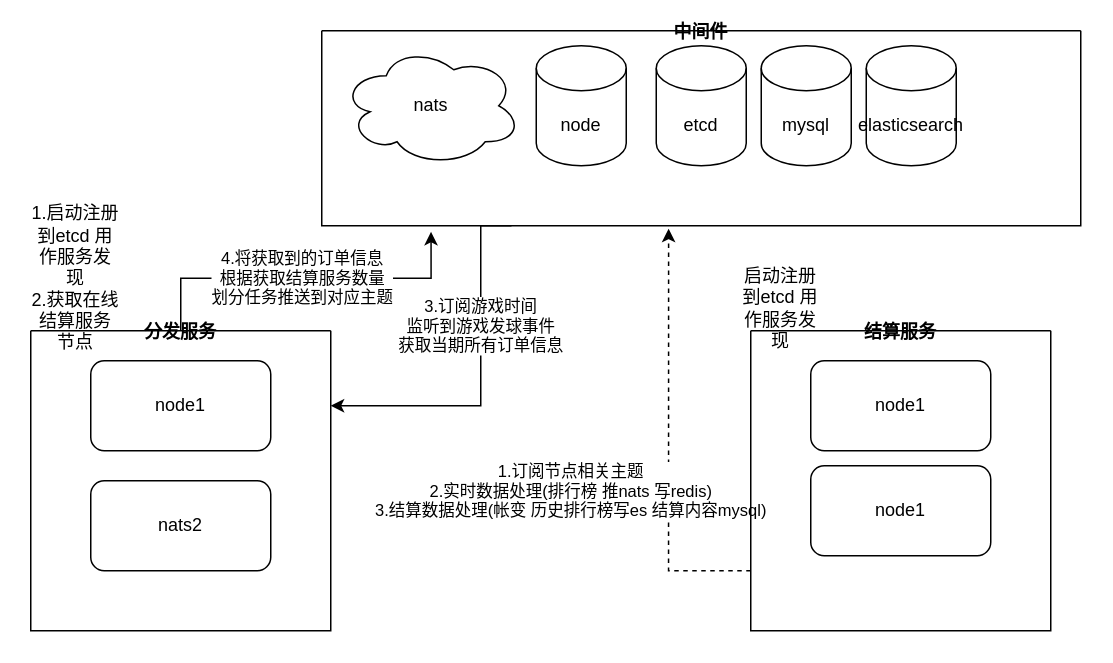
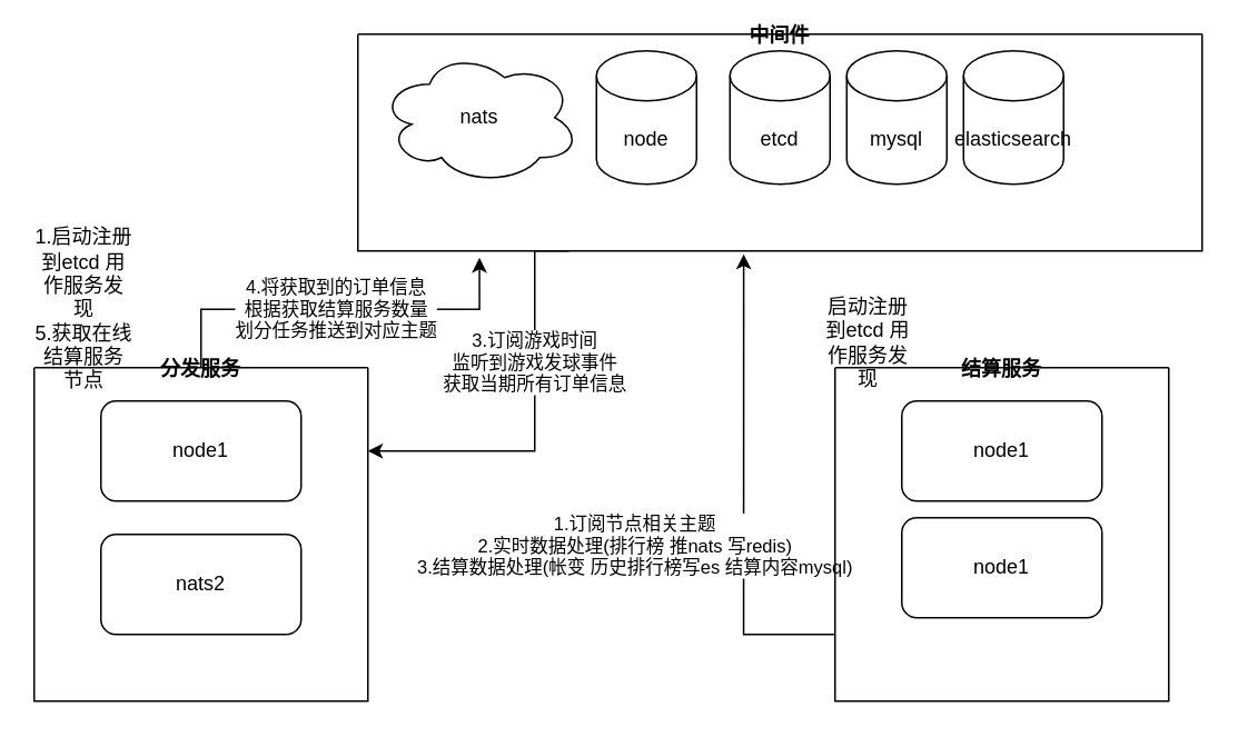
- <mxCell id="11" value="1.启动注册到etcd 用作服务发现&lt;br&gt;2.获取在线结算服务节点" style="text;html=1;strokeColor=none;fillColor=none;align=center;verticalAlign=middle;whiteSpace=wrap;rounded=0;" parent="1" vertex="1"><mxGeometry x="20" y="170" width="60" height="30" as="geometry" /></mxCell>
+ <mxCell id="11" value="1.启动注册到etcd 用作服务发现&lt;br&gt;5.获取在线结算服务节点" style="text;html=1;strokeColor=none;fillColor=none;align=center;verticalAlign=middle;whiteSpace=wrap;rounded=0;" parent="1" vertex="1"><mxGeometry x="20" y="170" width="60" height="30" as="geometry" /></mxCell>
- <mxCell id="7" value="1.订阅节点相关主题&lt;br&gt;2.实时数据处理(排行榜 推nats 写redis)&lt;br&gt;3.结算数据处理(帐变 历史排行榜写es 结算内容mysql)" style="edgeStyle=orthogonalEdgeStyle;rounded=0;orthogonalLoop=1;jettySize=auto;html=1;entryX=0.457;entryY=1.015;entryDx=0;entryDy=0;entryPerimeter=0;dashed=1;" parent="1" source="8" target="13" edge="1"><mxGeometry x="-0.239" y="65" relative="1" as="geometry"><Array as="points"><mxPoint x="445" y="380" /></Array><mxPoint as="offset" /></mxGeometry></mxCell>
+ <mxCell id="7" value="1.订阅节点相关主题&lt;br&gt;2.实时数据处理(排行榜 推nats 写redis)&lt;br&gt;3.结算数据处理(帐变 历史排行榜写es 结算内容mysql)" style="edgeStyle=orthogonalEdgeStyle;rounded=0;orthogonalLoop=1;jettySize=auto;html=1;entryX=0.457;entryY=1.015;entryDx=0;entryDy=0;entryPerimeter=0;" parent="1" source="8" target="13" edge="1"><mxGeometry x="-0.239" y="65" relative="1" as="geometry"><Array as="points"><mxPoint x="445" y="380" /></Array><mxPoint as="offset" /></mxGeometry></mxCell>
